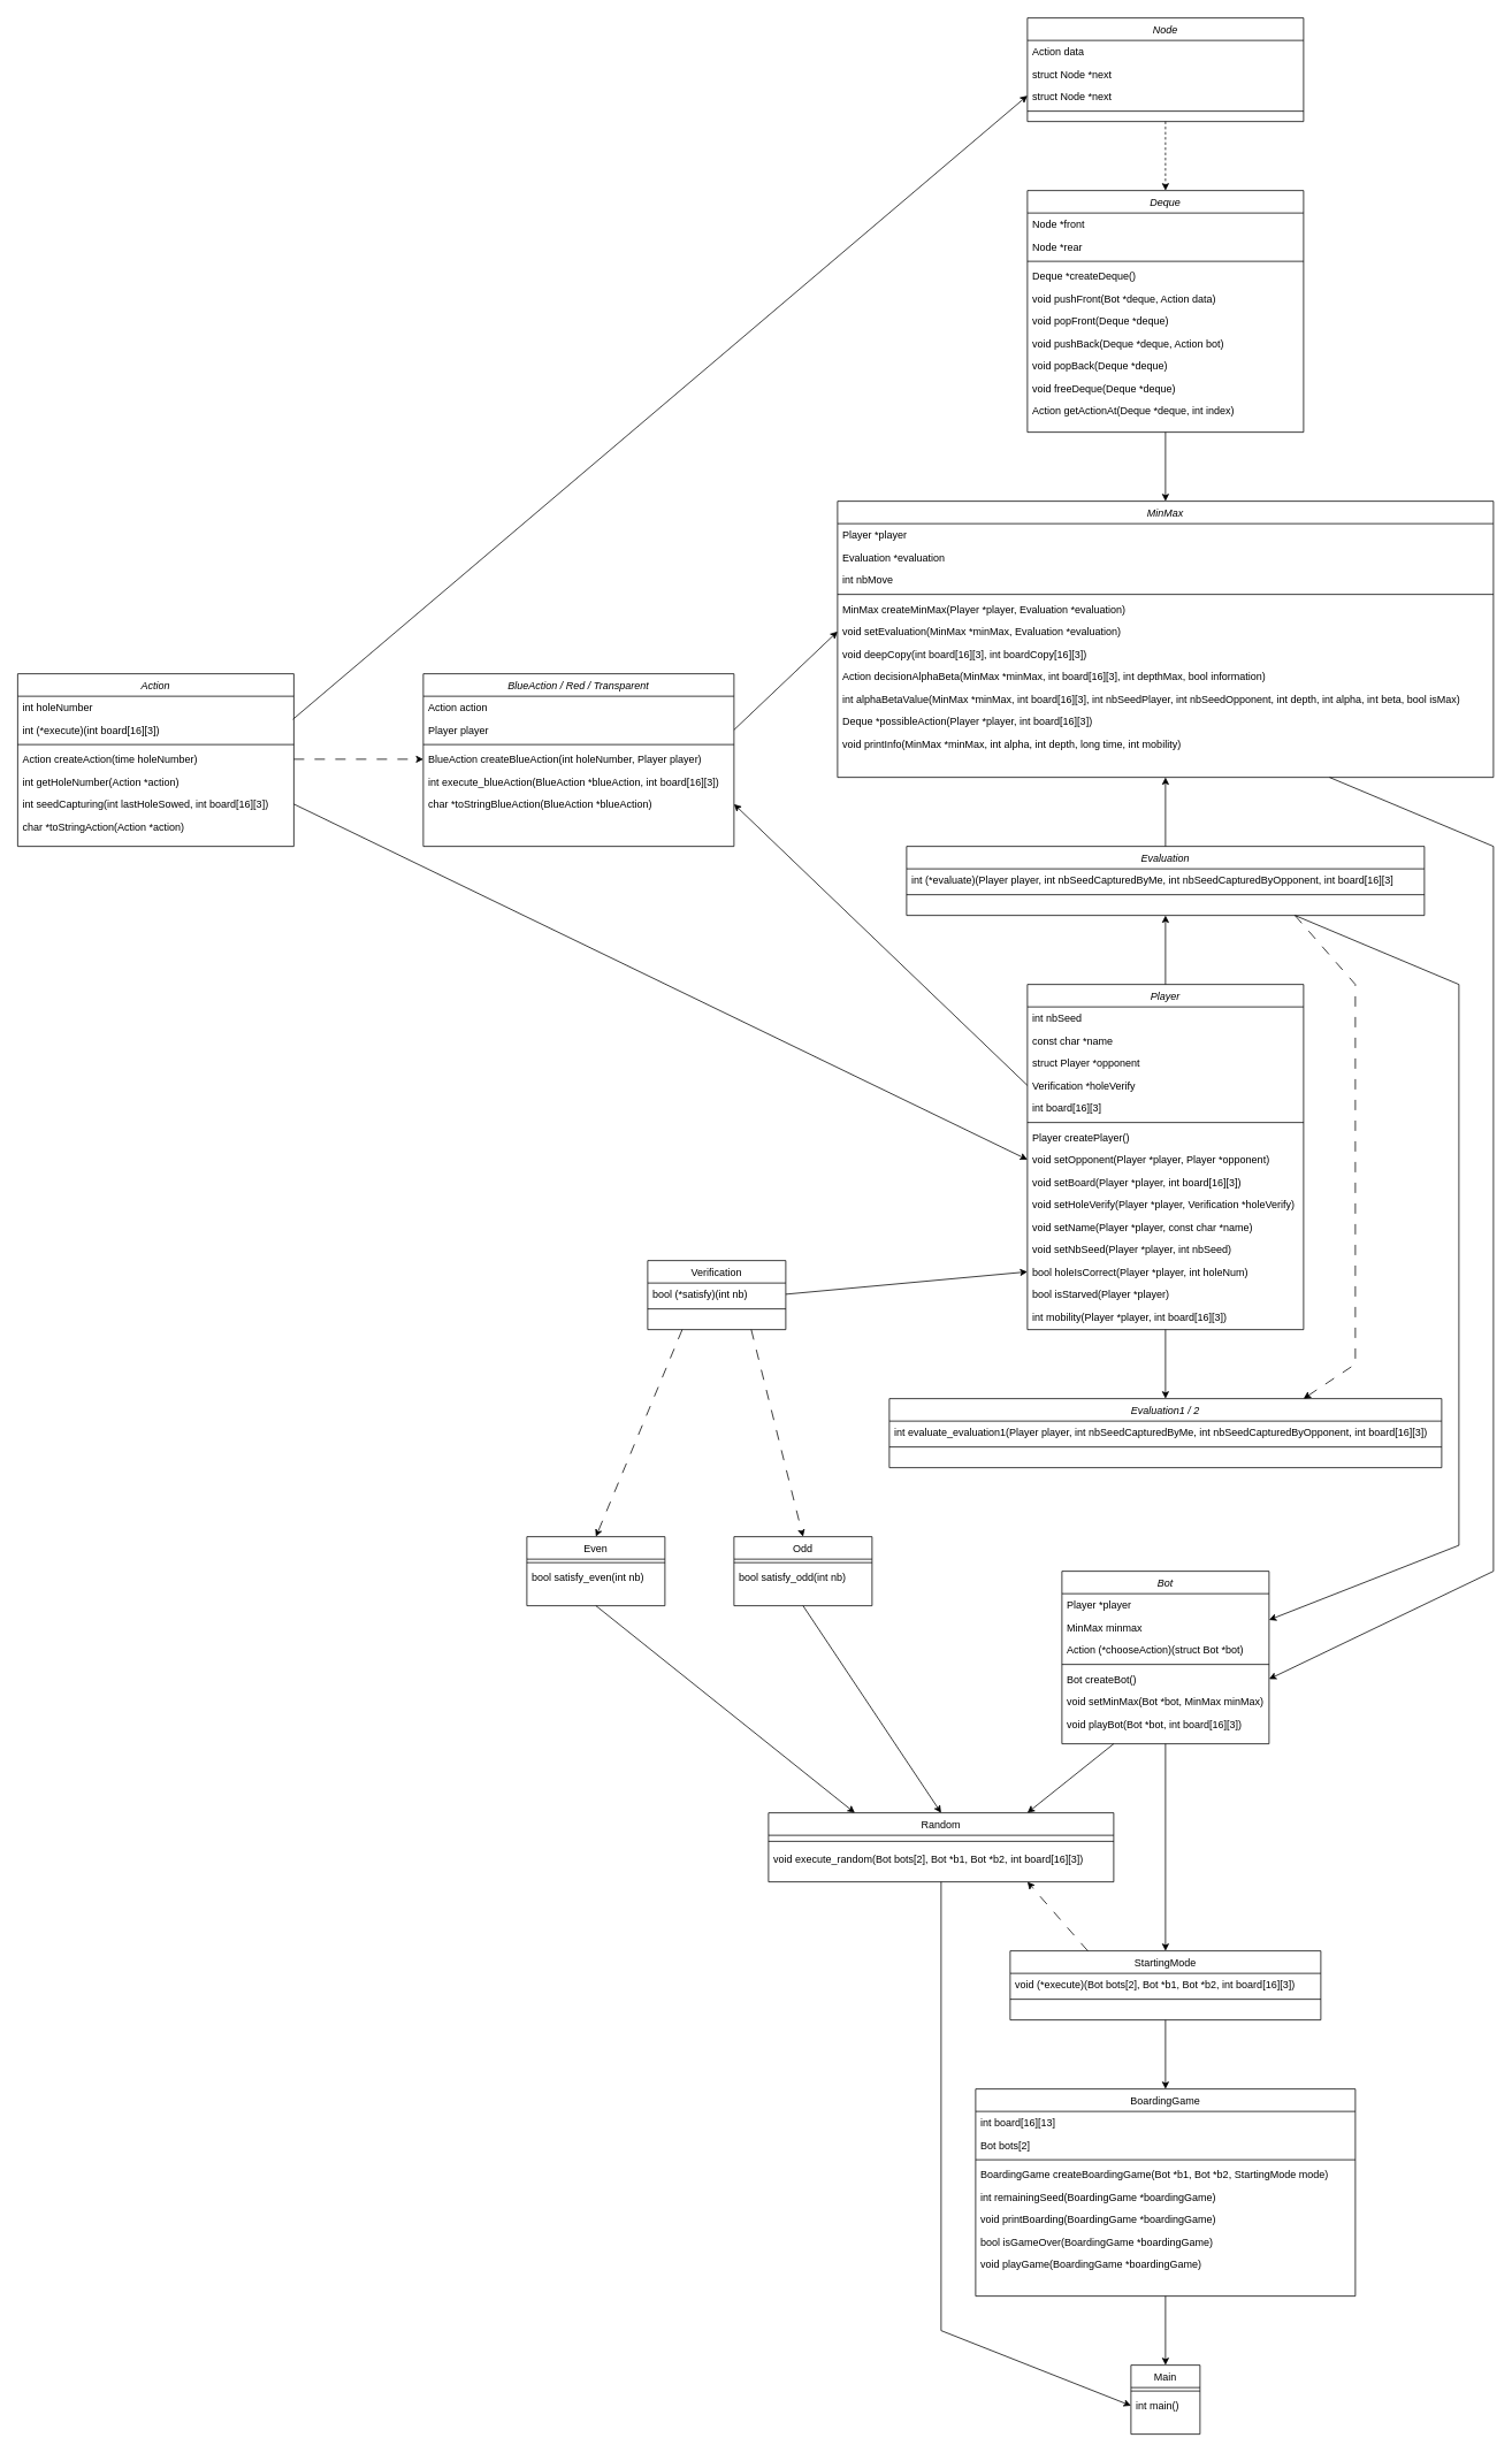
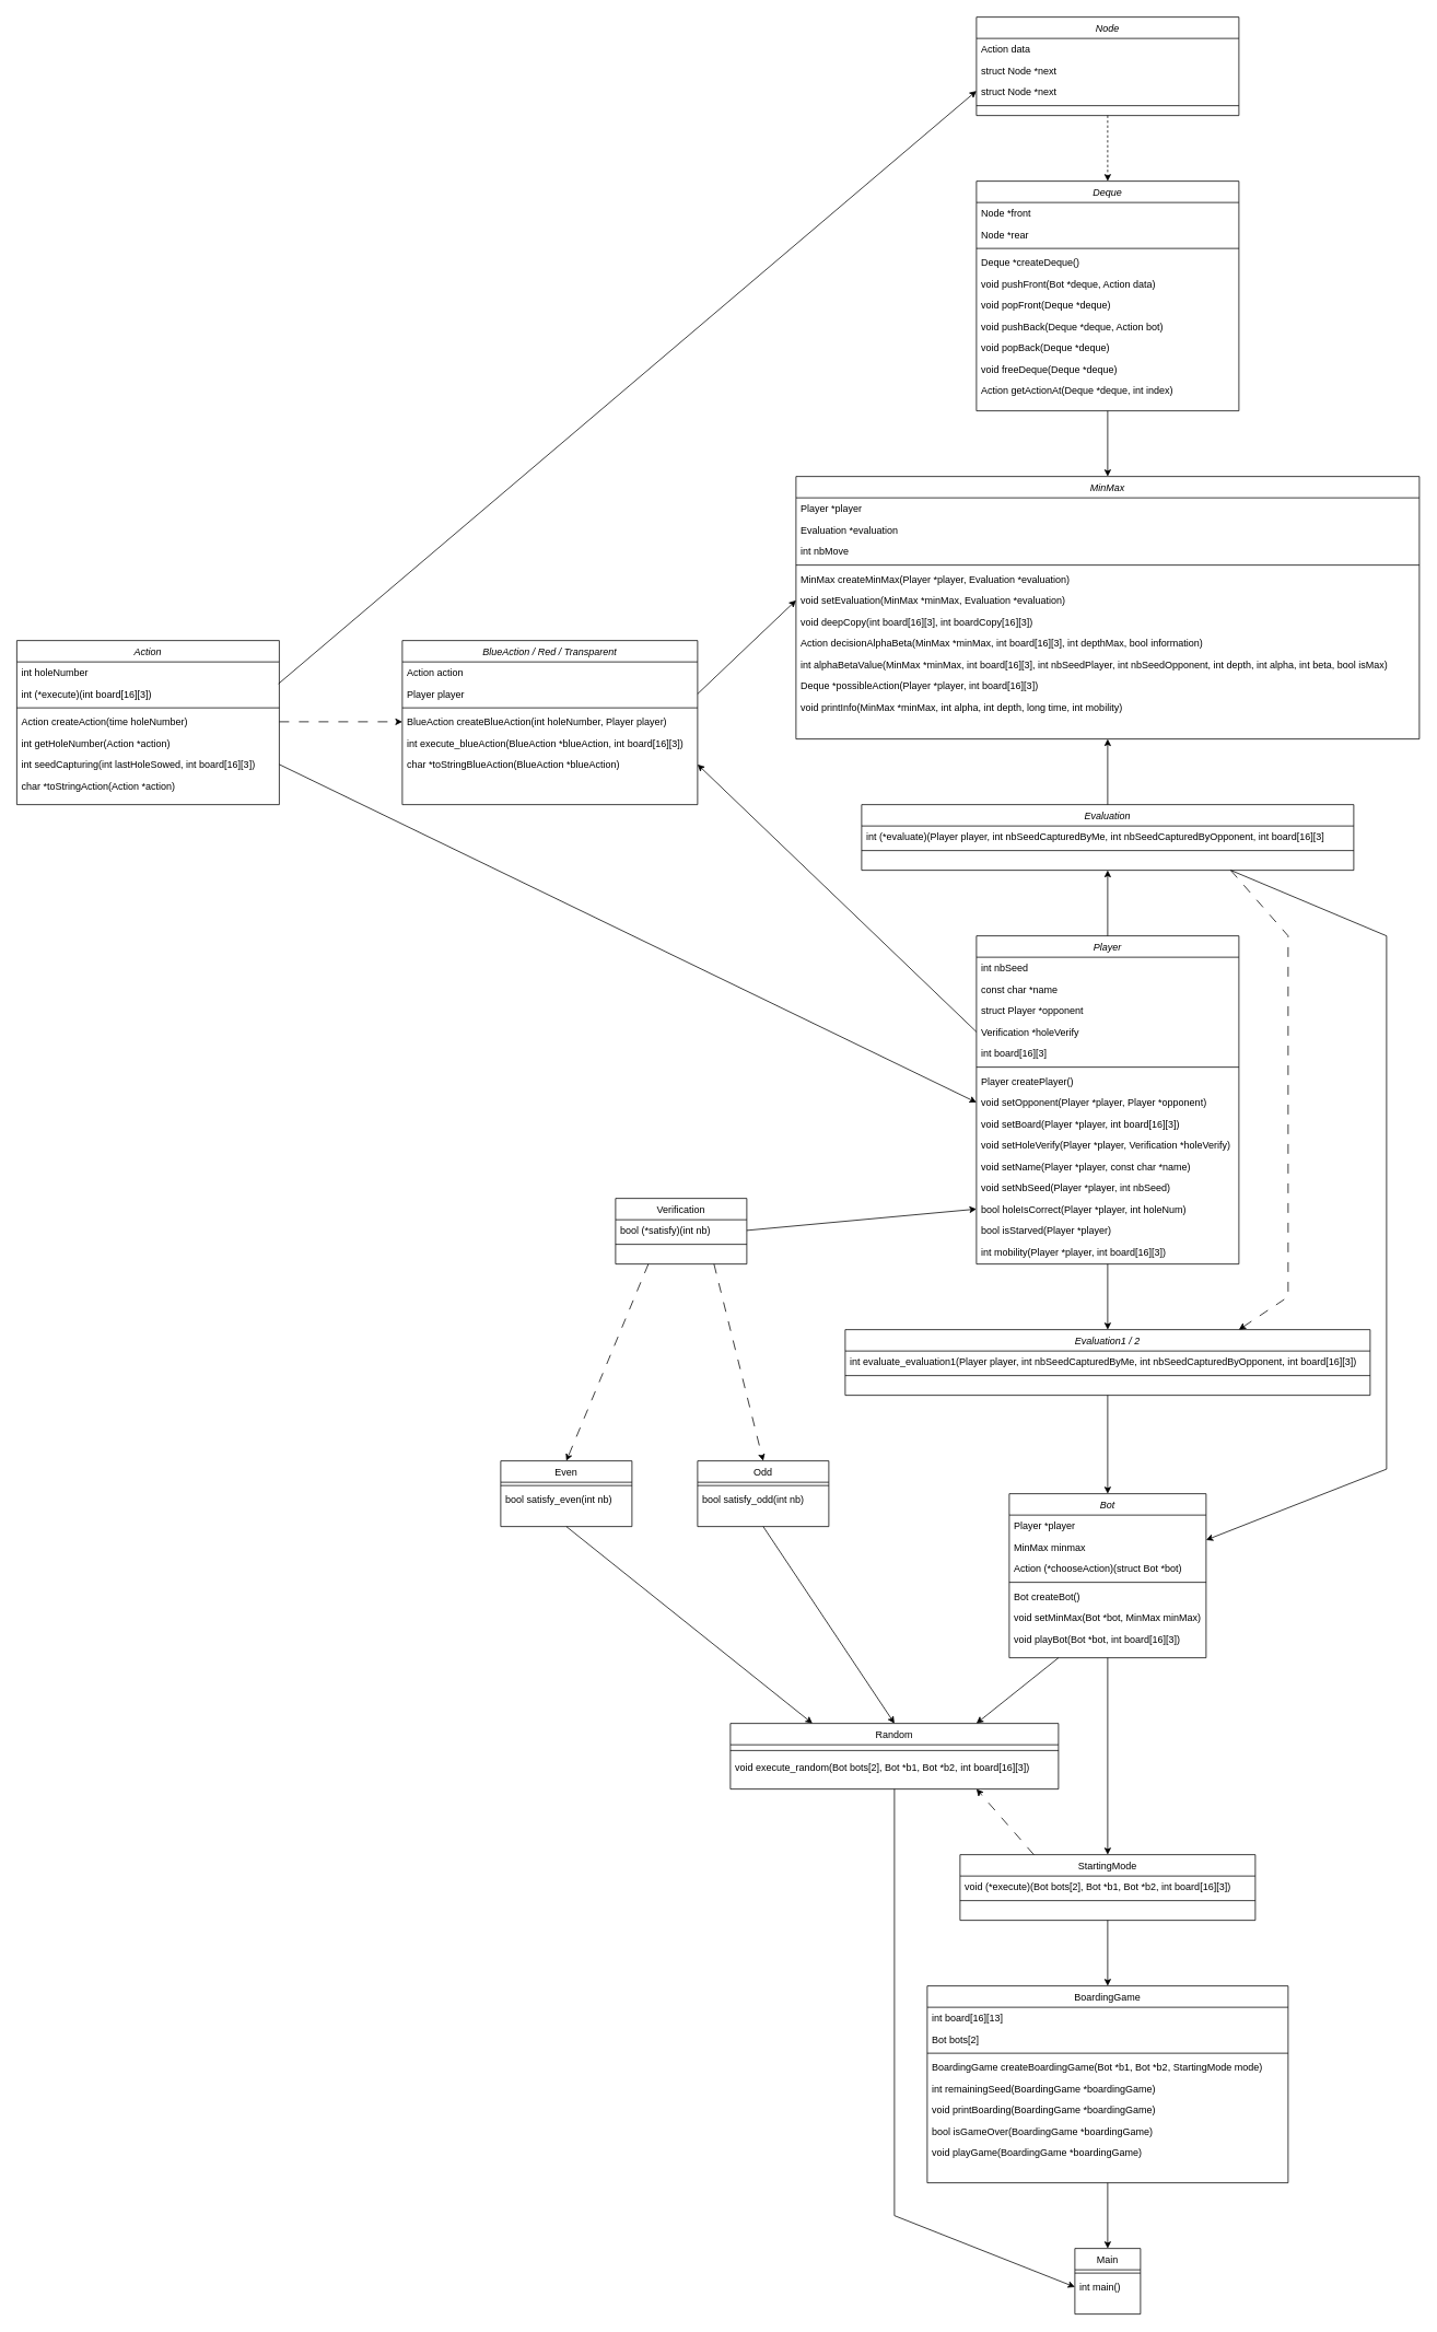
+ <mxCell id="117" value="" style="endArrow=classic;html=1;rounded=0;exitX=0.5;exitY=1;exitDx=0;exitDy=0;entryX=0.5;entryY=0;entryDx=0;entryDy=0;" edge="1" parent="1" source="113" target="2"><mxGeometry width="50" height="50" relative="1" as="geometry"><mxPoint x="1050" y="1390" as="sourcePoint" /><mxPoint x="1100" y="1340" as="targetPoint" /></mxGeometry></mxCell>
- <mxCell id="126" value="" style="endArrow=classic;html=1;rounded=0;exitX=0.75;exitY=1;exitDx=0;exitDy=0;entryX=1;entryY=0.5;entryDx=0;entryDy=0;" edge="1" parent="1" source="62" target="7"><mxGeometry width="50" height="50" relative="1" as="geometry"><mxPoint x="1790" y="1330" as="sourcePoint" /><mxPoint x="1650" y="2000" as="targetPoint" /><Array as="points"><mxPoint x="1730" y="980" /><mxPoint x="1730" y="1820" /></Array></mxGeometry></mxCell>
